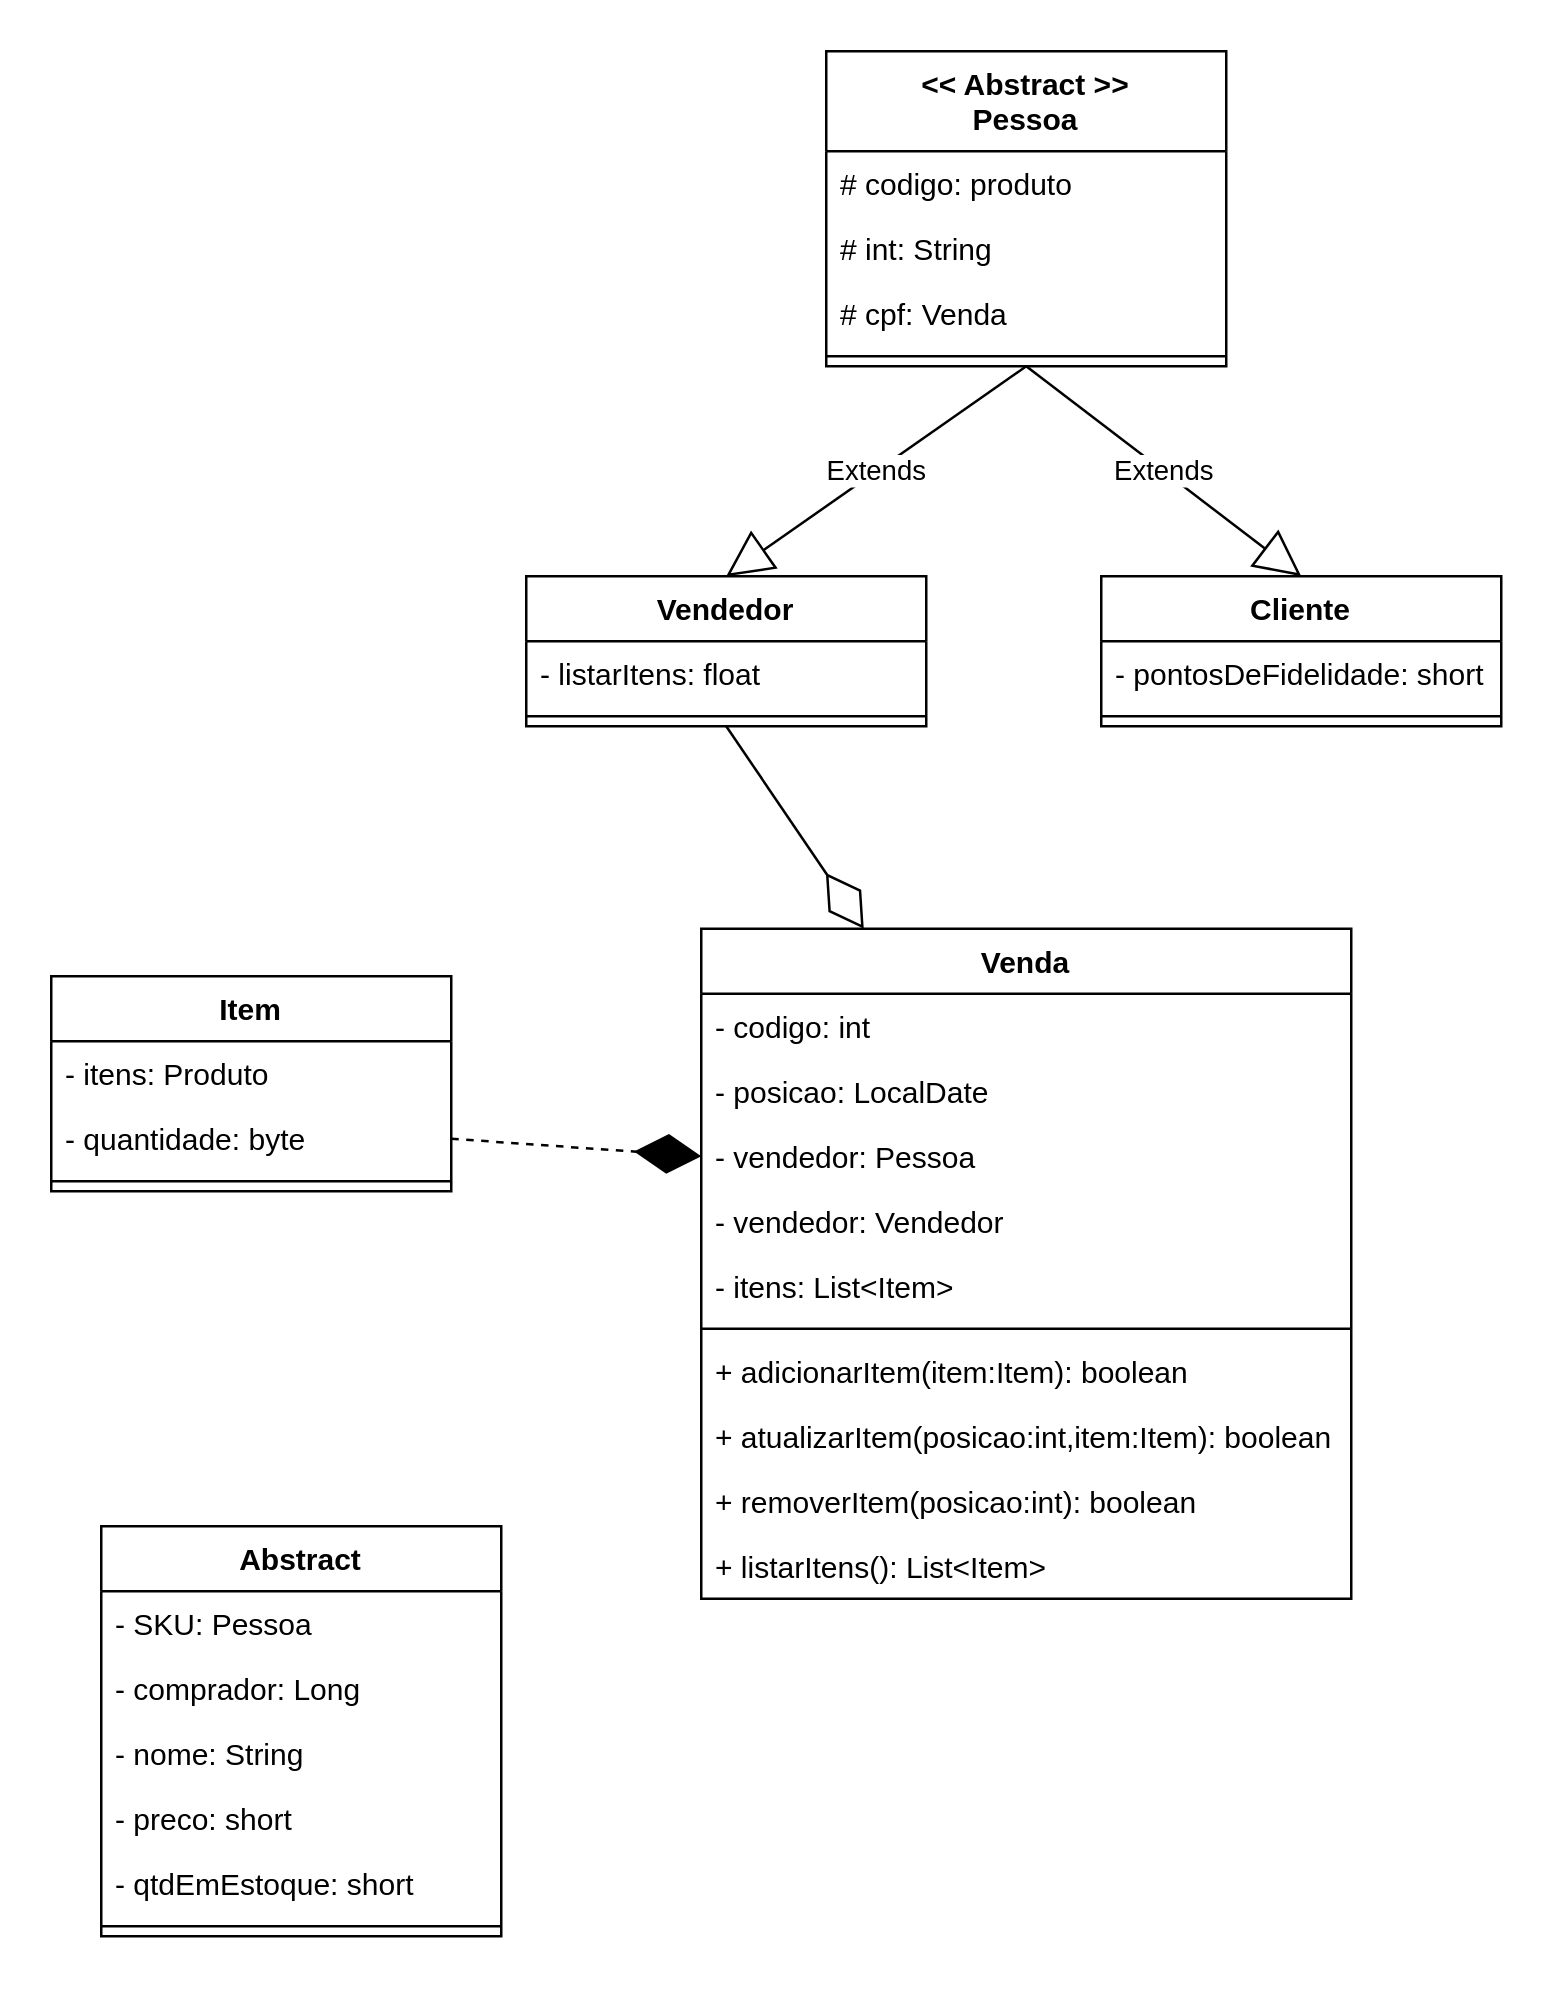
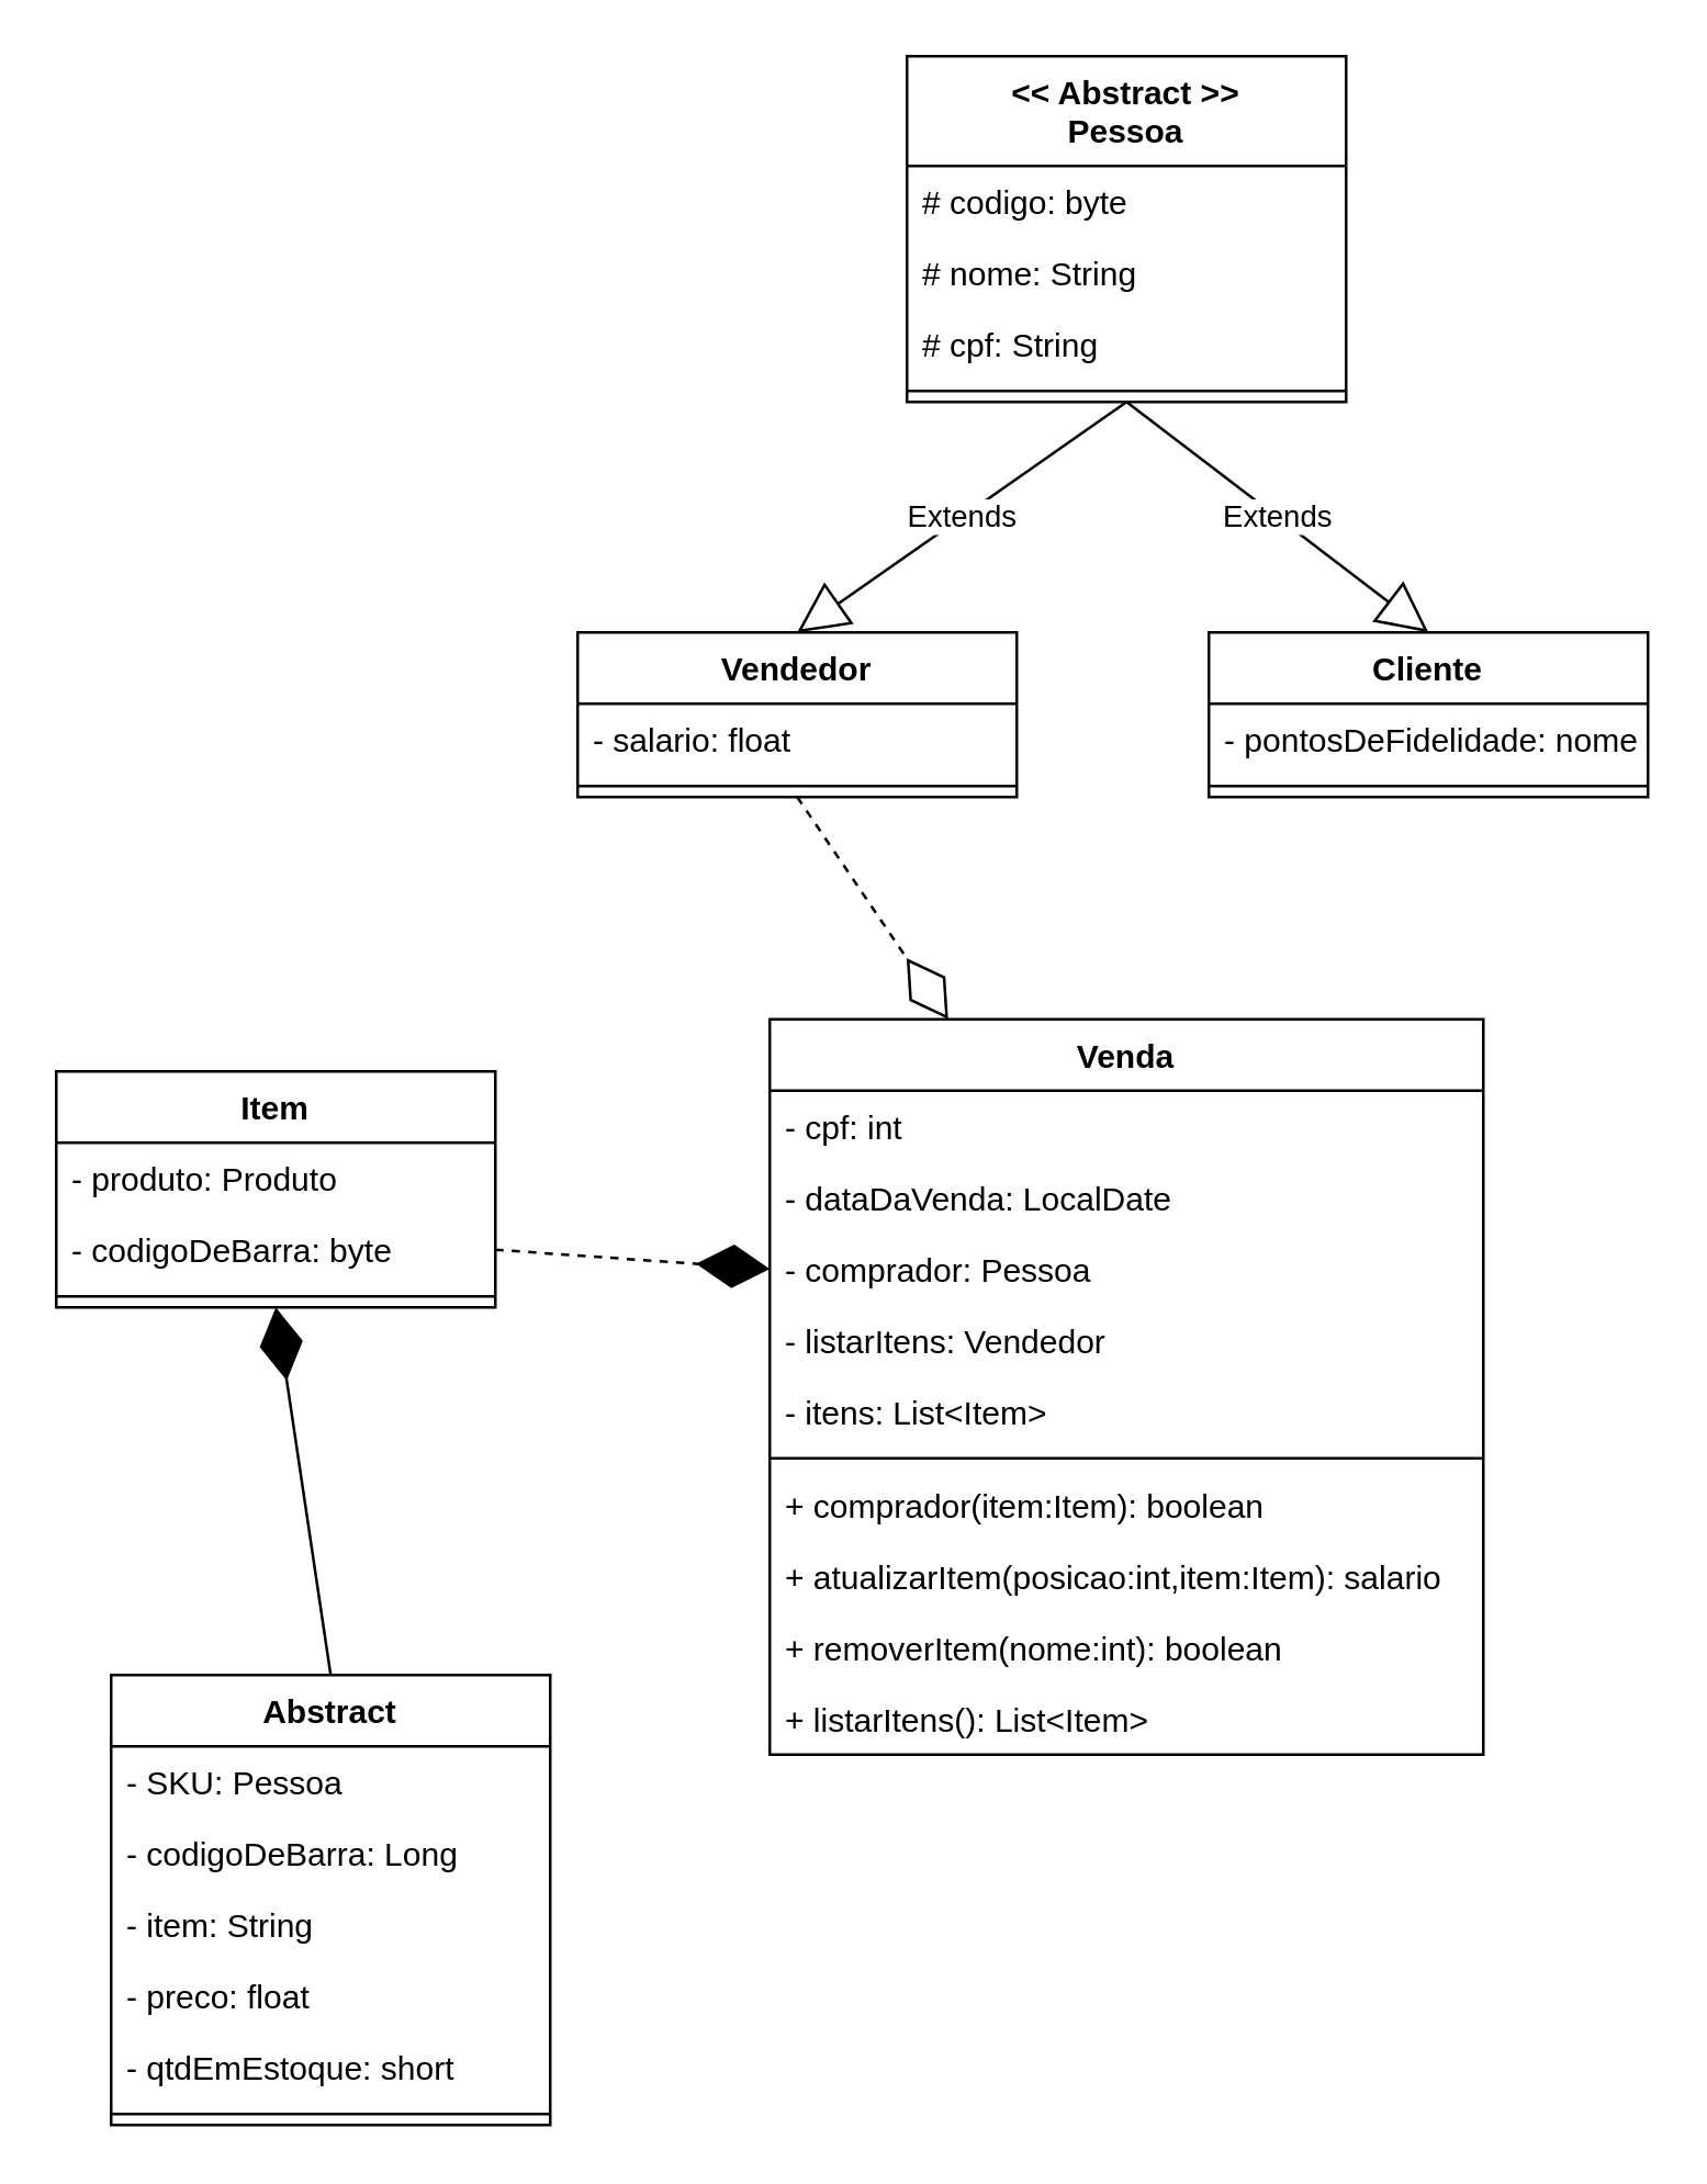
- <mxCell id="21" value="# codigo: produto" style="text;strokeColor=none;fillColor=none;align=left;verticalAlign=top;spacingLeft=4;spacingRight=4;overflow=hidden;rotatable=0;points=[[0,0.5],[1,0.5]];portConstraint=eastwest;" parent="20" vertex="1"><mxGeometry y="40" width="160" height="26" as="geometry" /></mxCell>
+ <mxCell id="21" value="# codigo: byte" style="text;strokeColor=none;fillColor=none;align=left;verticalAlign=top;spacingLeft=4;spacingRight=4;overflow=hidden;rotatable=0;points=[[0,0.5],[1,0.5]];portConstraint=eastwest;" parent="20" vertex="1"><mxGeometry y="40" width="160" height="26" as="geometry" /></mxCell>
- <mxCell id="22" value="# int: String" style="text;strokeColor=none;fillColor=none;align=left;verticalAlign=top;spacingLeft=4;spacingRight=4;overflow=hidden;rotatable=0;points=[[0,0.5],[1,0.5]];portConstraint=eastwest;" parent="20" vertex="1"><mxGeometry y="66" width="160" height="26" as="geometry" /></mxCell>
+ <mxCell id="22" value="# nome: String" style="text;strokeColor=none;fillColor=none;align=left;verticalAlign=top;spacingLeft=4;spacingRight=4;overflow=hidden;rotatable=0;points=[[0,0.5],[1,0.5]];portConstraint=eastwest;" parent="20" vertex="1"><mxGeometry y="66" width="160" height="26" as="geometry" /></mxCell>
- <mxCell id="23" value="# cpf: Venda" style="text;strokeColor=none;fillColor=none;align=left;verticalAlign=top;spacingLeft=4;spacingRight=4;overflow=hidden;rotatable=0;points=[[0,0.5],[1,0.5]];portConstraint=eastwest;" parent="20" vertex="1"><mxGeometry y="92" width="160" height="26" as="geometry" /></mxCell>
+ <mxCell id="23" value="# cpf: String" style="text;strokeColor=none;fillColor=none;align=left;verticalAlign=top;spacingLeft=4;spacingRight=4;overflow=hidden;rotatable=0;points=[[0,0.5],[1,0.5]];portConstraint=eastwest;" parent="20" vertex="1"><mxGeometry y="92" width="160" height="26" as="geometry" /></mxCell>
- <mxCell id="29" value="- listarItens: float" style="text;strokeColor=none;fillColor=none;align=left;verticalAlign=top;spacingLeft=4;spacingRight=4;overflow=hidden;rotatable=0;points=[[0,0.5],[1,0.5]];portConstraint=eastwest;" parent="28" vertex="1"><mxGeometry y="26" width="160" height="26" as="geometry" /></mxCell>
+ <mxCell id="29" value="- salario: float" style="text;strokeColor=none;fillColor=none;align=left;verticalAlign=top;spacingLeft=4;spacingRight=4;overflow=hidden;rotatable=0;points=[[0,0.5],[1,0.5]];portConstraint=eastwest;" parent="28" vertex="1"><mxGeometry y="26" width="160" height="26" as="geometry" /></mxCell>
- <mxCell id="26" value="- pontosDeFidelidade: short" style="text;strokeColor=none;fillColor=none;align=left;verticalAlign=top;spacingLeft=4;spacingRight=4;overflow=hidden;rotatable=0;points=[[0,0.5],[1,0.5]];portConstraint=eastwest;" parent="25" vertex="1"><mxGeometry y="26" width="160" height="26" as="geometry" /></mxCell>
+ <mxCell id="26" value="- pontosDeFidelidade: nome" style="text;strokeColor=none;fillColor=none;align=left;verticalAlign=top;spacingLeft=4;spacingRight=4;overflow=hidden;rotatable=0;points=[[0,0.5],[1,0.5]];portConstraint=eastwest;" parent="25" vertex="1"><mxGeometry y="26" width="160" height="26" as="geometry" /></mxCell>
- <mxCell id="33" value="" style="endArrow=diamondThin;endFill=0;endSize=24;html=1;rounded=0;entryX=0.25;entryY=0;entryDx=0;entryDy=0;exitX=0.5;exitY=1;exitDx=0;exitDy=0;" parent="1" source="28" target="9" edge="1"><mxGeometry width="160" relative="1" as="geometry"><mxPoint x="362" y="265.508" as="sourcePoint" /><mxPoint x="480" y="350" as="targetPoint" /></mxGeometry></mxCell>
+ <mxCell id="33" value="" style="endArrow=diamondThin;endFill=0;endSize=24;html=1;rounded=0;entryX=0.25;entryY=0;entryDx=0;entryDy=0;exitX=0.5;exitY=1;exitDx=0;exitDy=0;dashed=1;" parent="1" source="28" target="9" edge="1"><mxGeometry width="160" relative="1" as="geometry"><mxPoint x="362" y="265.508" as="sourcePoint" /><mxPoint x="480" y="350" as="targetPoint" /></mxGeometry></mxCell>
- <mxCell id="10" value="- codigo: int" style="text;strokeColor=none;fillColor=none;align=left;verticalAlign=top;spacingLeft=4;spacingRight=4;overflow=hidden;rotatable=0;points=[[0,0.5],[1,0.5]];portConstraint=eastwest;" parent="9" vertex="1"><mxGeometry y="26" width="260" height="26" as="geometry" /></mxCell>
+ <mxCell id="10" value="- cpf: int" style="text;strokeColor=none;fillColor=none;align=left;verticalAlign=top;spacingLeft=4;spacingRight=4;overflow=hidden;rotatable=0;points=[[0,0.5],[1,0.5]];portConstraint=eastwest;" parent="9" vertex="1"><mxGeometry y="26" width="260" height="26" as="geometry" /></mxCell>
- <mxCell id="35" value="- itens: Produto" style="text;strokeColor=none;fillColor=none;align=left;verticalAlign=top;spacingLeft=4;spacingRight=4;overflow=hidden;rotatable=0;points=[[0,0.5],[1,0.5]];portConstraint=eastwest;" parent="34" vertex="1"><mxGeometry y="26" width="160" height="26" as="geometry" /></mxCell>
+ <mxCell id="35" value="- produto: Produto" style="text;strokeColor=none;fillColor=none;align=left;verticalAlign=top;spacingLeft=4;spacingRight=4;overflow=hidden;rotatable=0;points=[[0,0.5],[1,0.5]];portConstraint=eastwest;" parent="34" vertex="1"><mxGeometry y="26" width="160" height="26" as="geometry" /></mxCell>
- <mxCell id="11" value="- posicao: LocalDate" style="text;strokeColor=none;fillColor=none;align=left;verticalAlign=top;spacingLeft=4;spacingRight=4;overflow=hidden;rotatable=0;points=[[0,0.5],[1,0.5]];portConstraint=eastwest;" parent="9" vertex="1"><mxGeometry y="52" width="260" height="26" as="geometry" /></mxCell>
+ <mxCell id="11" value="- dataDaVenda: LocalDate" style="text;strokeColor=none;fillColor=none;align=left;verticalAlign=top;spacingLeft=4;spacingRight=4;overflow=hidden;rotatable=0;points=[[0,0.5],[1,0.5]];portConstraint=eastwest;" parent="9" vertex="1"><mxGeometry y="52" width="260" height="26" as="geometry" /></mxCell>
- <mxCell id="36" value="- quantidade: byte" style="text;strokeColor=none;fillColor=none;align=left;verticalAlign=top;spacingLeft=4;spacingRight=4;overflow=hidden;rotatable=0;points=[[0,0.5],[1,0.5]];portConstraint=eastwest;" parent="34" vertex="1"><mxGeometry y="52" width="160" height="26" as="geometry" /></mxCell>
+ <mxCell id="36" value="- codigoDeBarra: byte" style="text;strokeColor=none;fillColor=none;align=left;verticalAlign=top;spacingLeft=4;spacingRight=4;overflow=hidden;rotatable=0;points=[[0,0.5],[1,0.5]];portConstraint=eastwest;" parent="34" vertex="1"><mxGeometry y="52" width="160" height="26" as="geometry" /></mxCell>
- <mxCell id="12" value="- vendedor: Pessoa" style="text;strokeColor=none;fillColor=none;align=left;verticalAlign=top;spacingLeft=4;spacingRight=4;overflow=hidden;rotatable=0;points=[[0,0.5],[1,0.5]];portConstraint=eastwest;" parent="9" vertex="1"><mxGeometry y="78" width="260" height="26" as="geometry" /></mxCell>
+ <mxCell id="12" value="- comprador: Pessoa" style="text;strokeColor=none;fillColor=none;align=left;verticalAlign=top;spacingLeft=4;spacingRight=4;overflow=hidden;rotatable=0;points=[[0,0.5],[1,0.5]];portConstraint=eastwest;" parent="9" vertex="1"><mxGeometry y="78" width="260" height="26" as="geometry" /></mxCell>
- <mxCell id="13" value="- vendedor: Vendedor" style="text;strokeColor=none;fillColor=none;align=left;verticalAlign=top;spacingLeft=4;spacingRight=4;overflow=hidden;rotatable=0;points=[[0,0.5],[1,0.5]];portConstraint=eastwest;" parent="9" vertex="1"><mxGeometry y="104" width="260" height="26" as="geometry" /></mxCell>
+ <mxCell id="13" value="- listarItens: Vendedor" style="text;strokeColor=none;fillColor=none;align=left;verticalAlign=top;spacingLeft=4;spacingRight=4;overflow=hidden;rotatable=0;points=[[0,0.5],[1,0.5]];portConstraint=eastwest;" parent="9" vertex="1"><mxGeometry y="104" width="260" height="26" as="geometry" /></mxCell>
- <mxCell id="16" value="+ adicionarItem(item:Item): boolean" style="text;strokeColor=none;fillColor=none;align=left;verticalAlign=top;spacingLeft=4;spacingRight=4;overflow=hidden;rotatable=0;points=[[0,0.5],[1,0.5]];portConstraint=eastwest;" parent="9" vertex="1"><mxGeometry y="164" width="260" height="26" as="geometry" /></mxCell>
+ <mxCell id="16" value="+ comprador(item:Item): boolean" style="text;strokeColor=none;fillColor=none;align=left;verticalAlign=top;spacingLeft=4;spacingRight=4;overflow=hidden;rotatable=0;points=[[0,0.5],[1,0.5]];portConstraint=eastwest;" parent="9" vertex="1"><mxGeometry y="164" width="260" height="26" as="geometry" /></mxCell>
+ <mxCell id="38" value="" style="endArrow=diamondThin;endFill=1;endSize=24;html=1;rounded=0;entryX=0.5;entryY=1;entryDx=0;entryDy=0;exitX=0.5;exitY=0;exitDx=0;exitDy=0;" parent="1" source="2" target="34" edge="1"><mxGeometry width="160" relative="1" as="geometry"><mxPoint x="160" y="510" as="sourcePoint" /><mxPoint x="320" y="510" as="targetPoint" /></mxGeometry></mxCell>
- <mxCell id="17" value="+ atualizarItem(posicao:int,item:Item): boolean" style="text;strokeColor=none;fillColor=none;align=left;verticalAlign=top;spacingLeft=4;spacingRight=4;overflow=hidden;rotatable=0;points=[[0,0.5],[1,0.5]];portConstraint=eastwest;" parent="9" vertex="1"><mxGeometry y="190" width="260" height="26" as="geometry" /></mxCell>
+ <mxCell id="17" value="+ atualizarItem(posicao:int,item:Item): salario" style="text;strokeColor=none;fillColor=none;align=left;verticalAlign=top;spacingLeft=4;spacingRight=4;overflow=hidden;rotatable=0;points=[[0,0.5],[1,0.5]];portConstraint=eastwest;" parent="9" vertex="1"><mxGeometry y="190" width="260" height="26" as="geometry" /></mxCell>
- <mxCell id="18" value="+ removerItem(posicao:int): boolean" style="text;strokeColor=none;fillColor=none;align=left;verticalAlign=top;spacingLeft=4;spacingRight=4;overflow=hidden;rotatable=0;points=[[0,0.5],[1,0.5]];portConstraint=eastwest;" parent="9" vertex="1"><mxGeometry y="216" width="260" height="26" as="geometry" /></mxCell>
+ <mxCell id="18" value="+ removerItem(nome:int): boolean" style="text;strokeColor=none;fillColor=none;align=left;verticalAlign=top;spacingLeft=4;spacingRight=4;overflow=hidden;rotatable=0;points=[[0,0.5],[1,0.5]];portConstraint=eastwest;" parent="9" vertex="1"><mxGeometry y="216" width="260" height="26" as="geometry" /></mxCell>
- <mxCell id="4" value="- comprador: Long" style="text;strokeColor=none;fillColor=none;align=left;verticalAlign=top;spacingLeft=4;spacingRight=4;overflow=hidden;rotatable=0;points=[[0,0.5],[1,0.5]];portConstraint=eastwest;" parent="2" vertex="1"><mxGeometry y="52" width="160" height="26" as="geometry" /></mxCell>
+ <mxCell id="4" value="- codigoDeBarra: Long" style="text;strokeColor=none;fillColor=none;align=left;verticalAlign=top;spacingLeft=4;spacingRight=4;overflow=hidden;rotatable=0;points=[[0,0.5],[1,0.5]];portConstraint=eastwest;" parent="2" vertex="1"><mxGeometry y="52" width="160" height="26" as="geometry" /></mxCell>
- <mxCell id="5" value="- nome: String" style="text;strokeColor=none;fillColor=none;align=left;verticalAlign=top;spacingLeft=4;spacingRight=4;overflow=hidden;rotatable=0;points=[[0,0.5],[1,0.5]];portConstraint=eastwest;" parent="2" vertex="1"><mxGeometry y="78" width="160" height="26" as="geometry" /></mxCell>
+ <mxCell id="5" value="- item: String" style="text;strokeColor=none;fillColor=none;align=left;verticalAlign=top;spacingLeft=4;spacingRight=4;overflow=hidden;rotatable=0;points=[[0,0.5],[1,0.5]];portConstraint=eastwest;" parent="2" vertex="1"><mxGeometry y="78" width="160" height="26" as="geometry" /></mxCell>
- <mxCell id="6" value="- preco: short" style="text;strokeColor=none;fillColor=none;align=left;verticalAlign=top;spacingLeft=4;spacingRight=4;overflow=hidden;rotatable=0;points=[[0,0.5],[1,0.5]];portConstraint=eastwest;" parent="2" vertex="1"><mxGeometry y="104" width="160" height="26" as="geometry" /></mxCell>
+ <mxCell id="6" value="- preco: float" style="text;strokeColor=none;fillColor=none;align=left;verticalAlign=top;spacingLeft=4;spacingRight=4;overflow=hidden;rotatable=0;points=[[0,0.5],[1,0.5]];portConstraint=eastwest;" parent="2" vertex="1"><mxGeometry y="104" width="160" height="26" as="geometry" /></mxCell>
